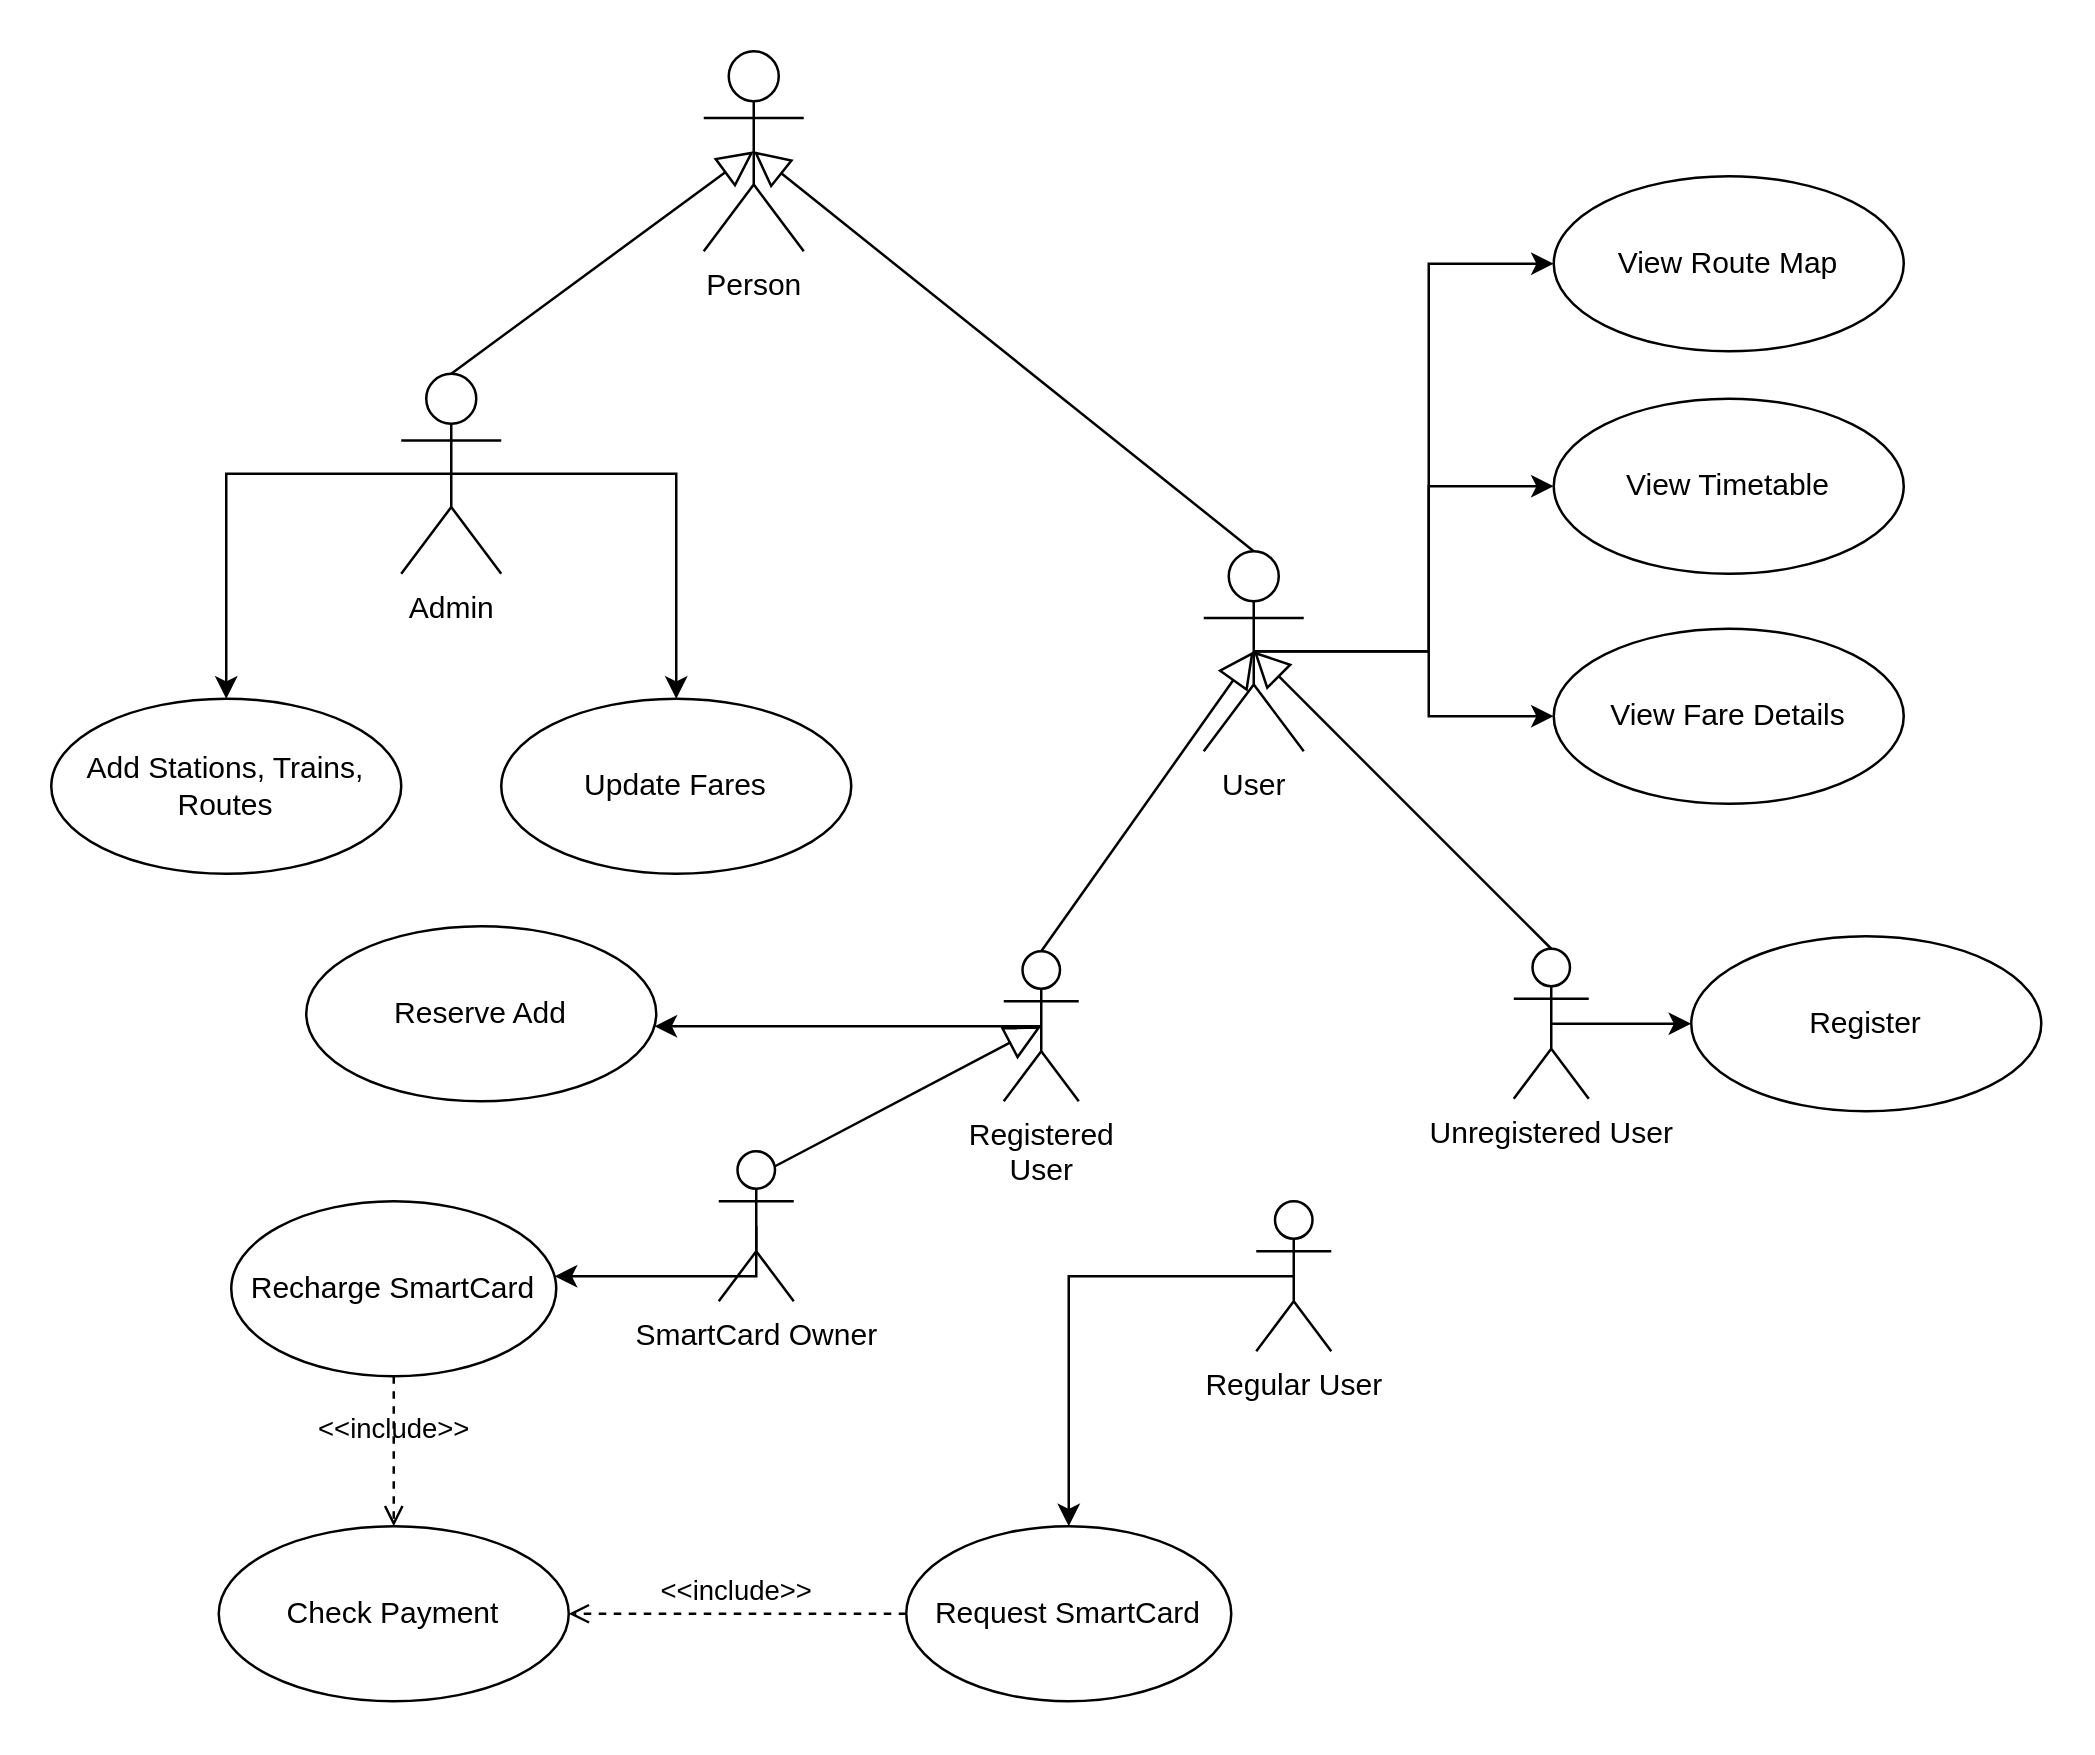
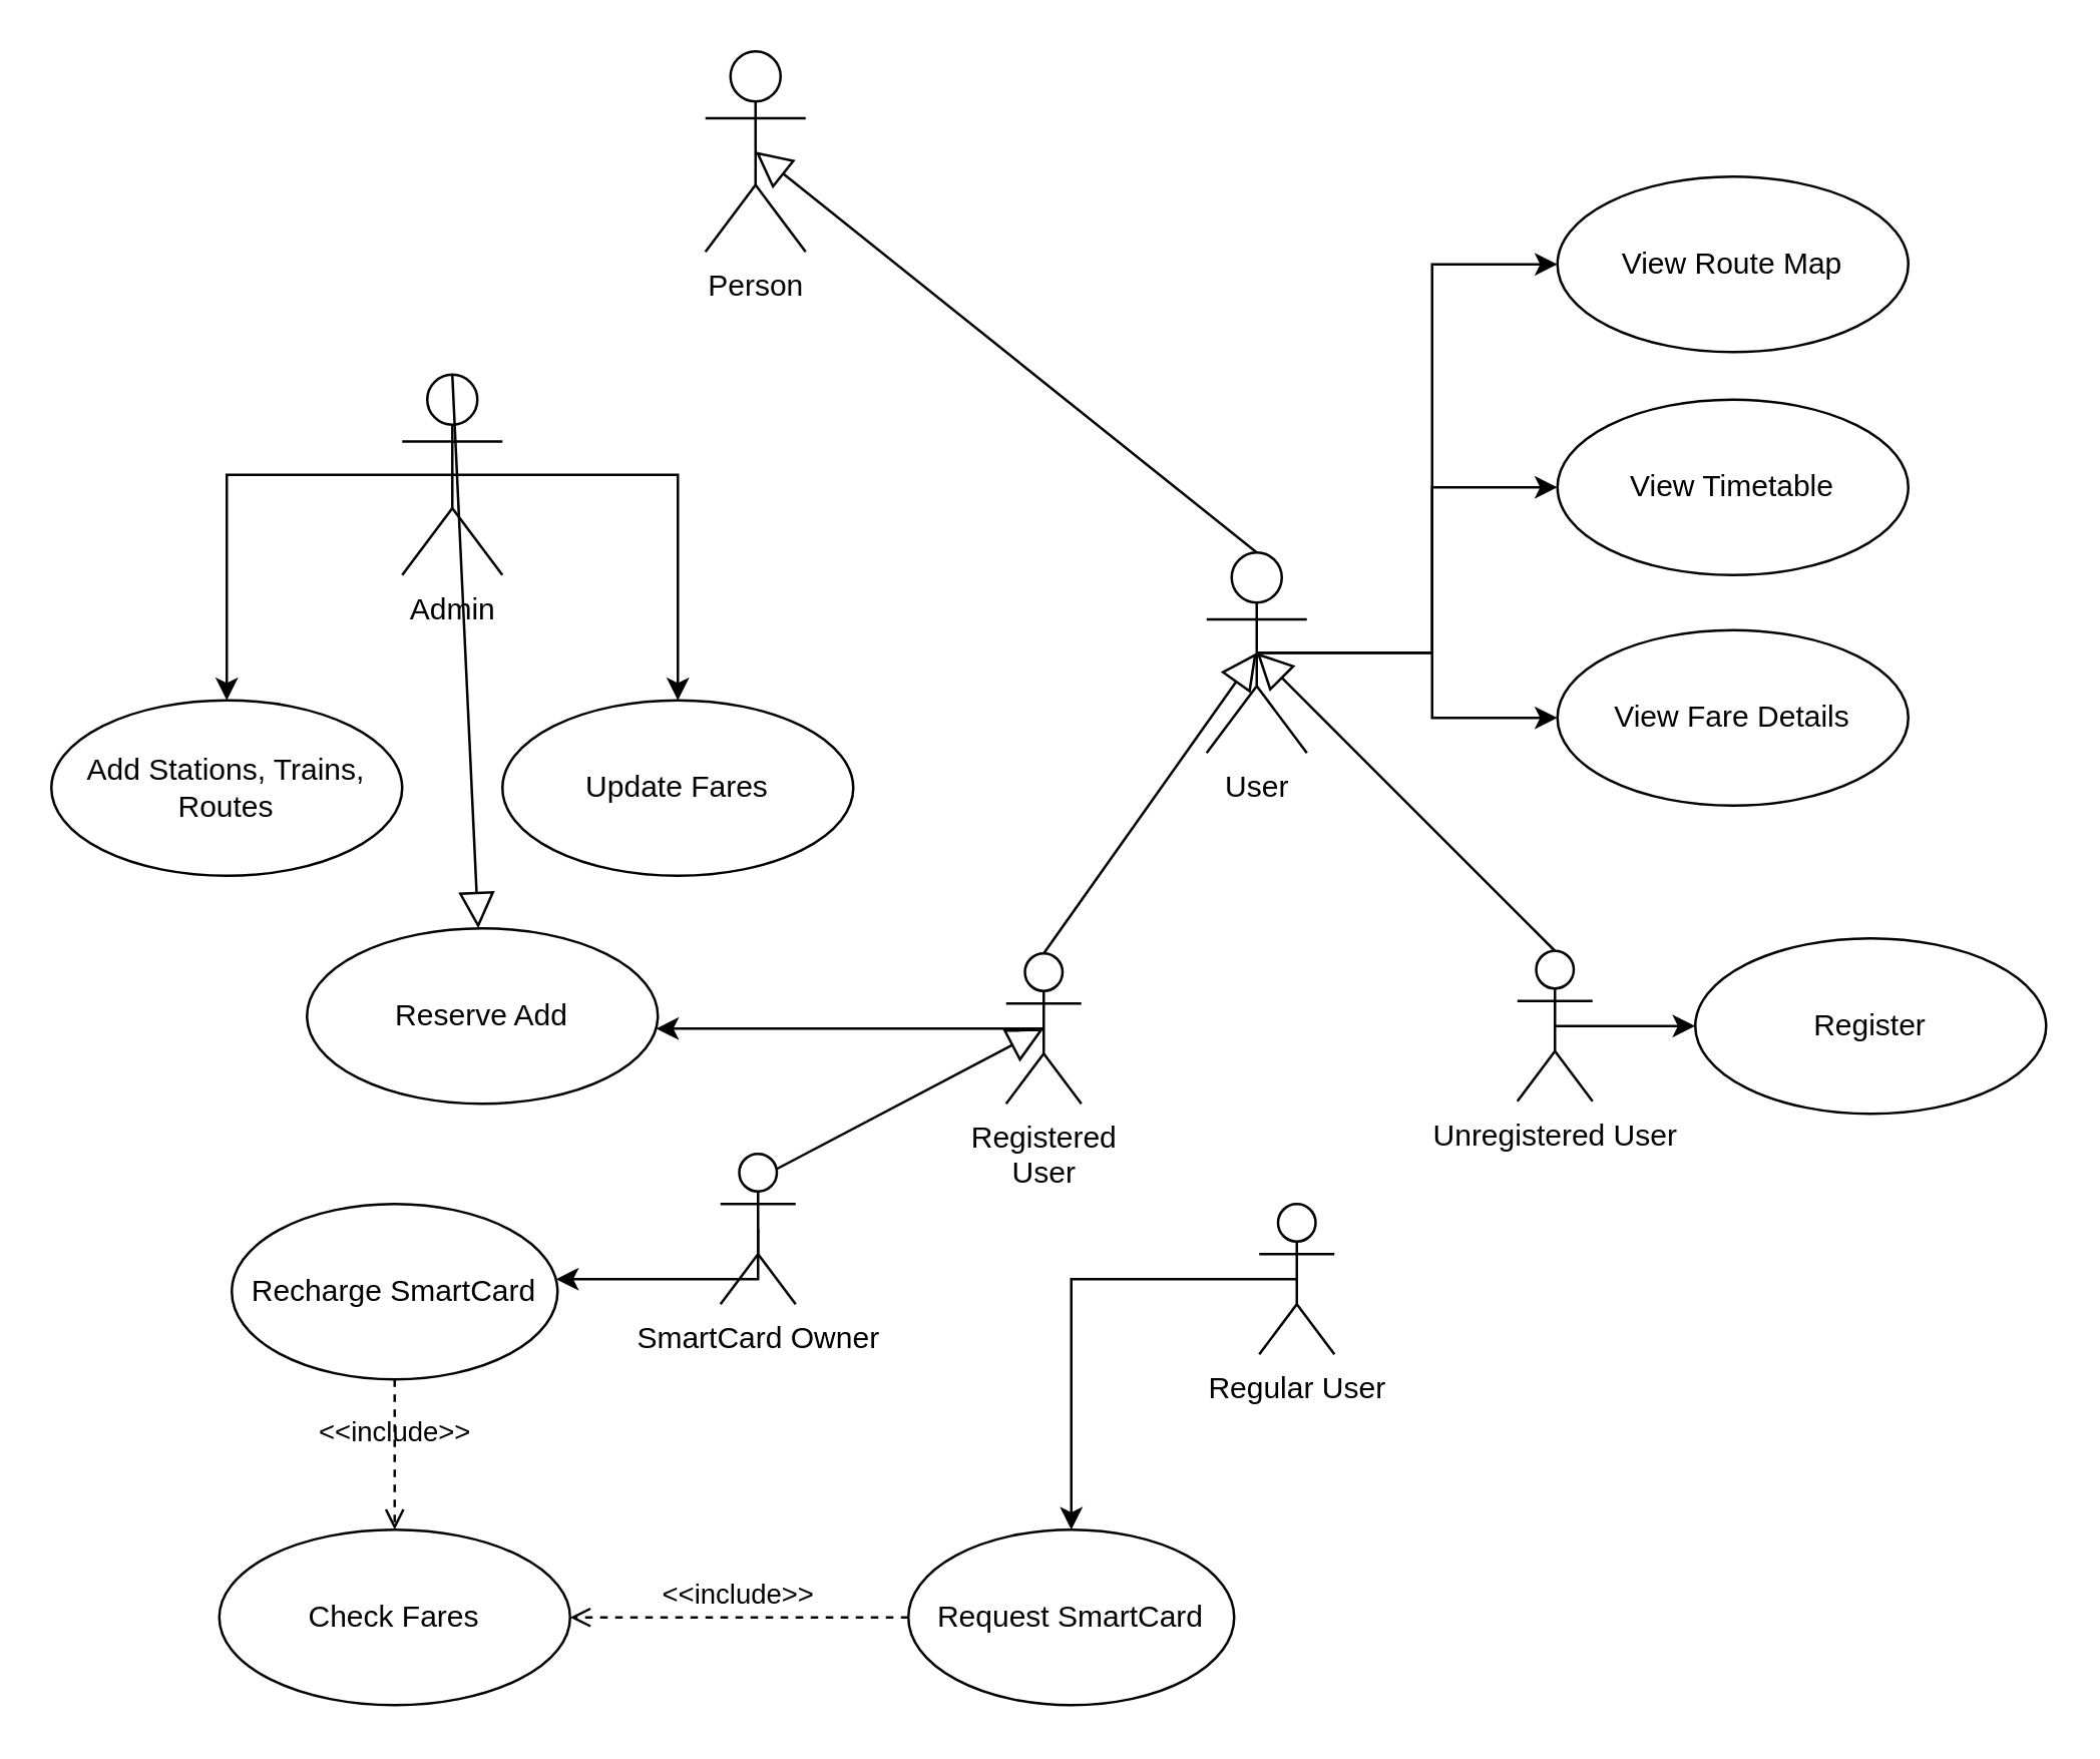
- <mxCell id="33" value="" style="edgeStyle=none;html=1;endArrow=block;endFill=0;endSize=12;verticalAlign=bottom;entryX=0.5;entryY=0.5;entryDx=0;entryDy=0;entryPerimeter=0;exitX=0.5;exitY=0;exitDx=0;exitDy=0;exitPerimeter=0;" edge="1" parent="1" source="26" target="32"><mxGeometry width="160" relative="1" as="geometry"><mxPoint x="235" y="390" as="sourcePoint" /><mxPoint x="511" as="targetPoint" y="270" /></mxGeometry></mxCell>
+ <mxCell id="33" value="" style="edgeStyle=none;html=1;endArrow=block;endFill=0;endSize=12;verticalAlign=bottom;exitX=0.5;exitY=0;exitDx=0;exitDy=0;exitPerimeter=0;" edge="1" parent="1" source="26" target="19"><mxGeometry width="160" relative="1" as="geometry"><mxPoint x="235" y="390" as="sourcePoint" /><mxPoint x="511" as="targetPoint" y="270" /></mxGeometry></mxCell>
- <mxCell id="29" value="Check Payment" style="ellipse;whiteSpace=wrap;html=1;" parent="1" vertex="1"><mxGeometry x="87" y="610" width="140" height="70" as="geometry" /></mxCell>
+ <mxCell id="29" value="Check Fares" style="ellipse;whiteSpace=wrap;html=1;" parent="1" vertex="1"><mxGeometry x="87" y="610" width="140" height="70" as="geometry" /></mxCell>
